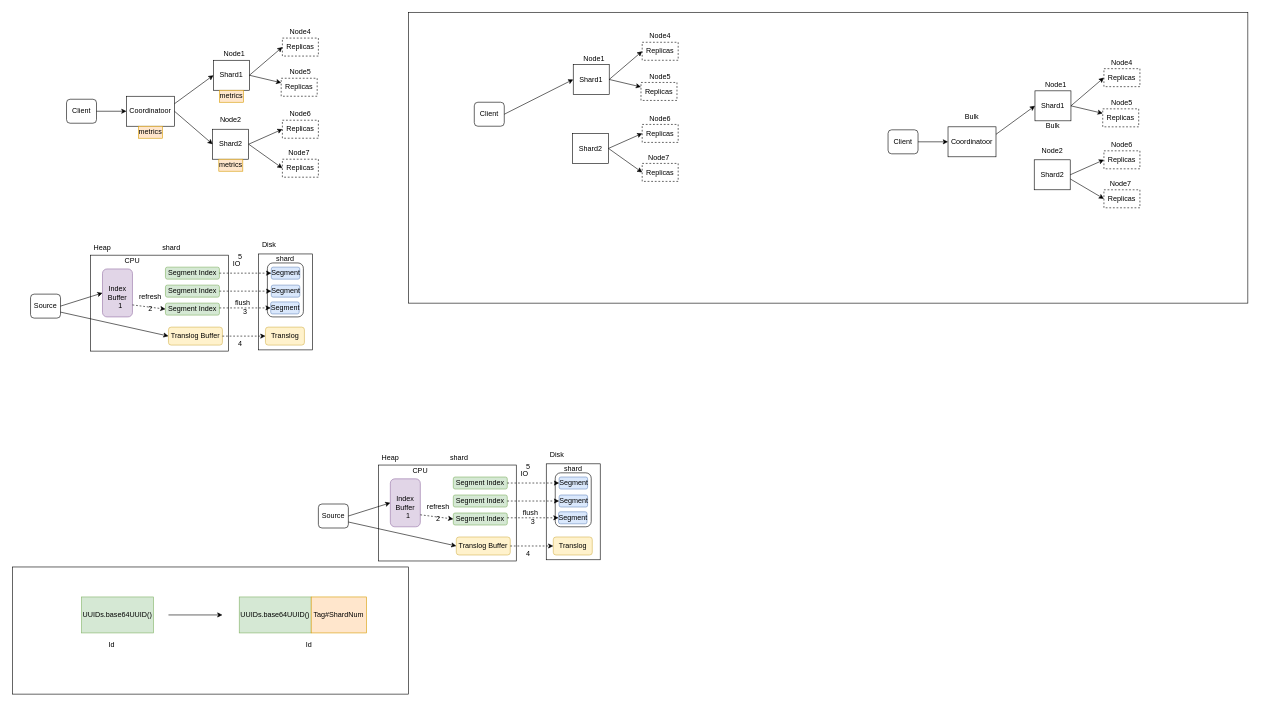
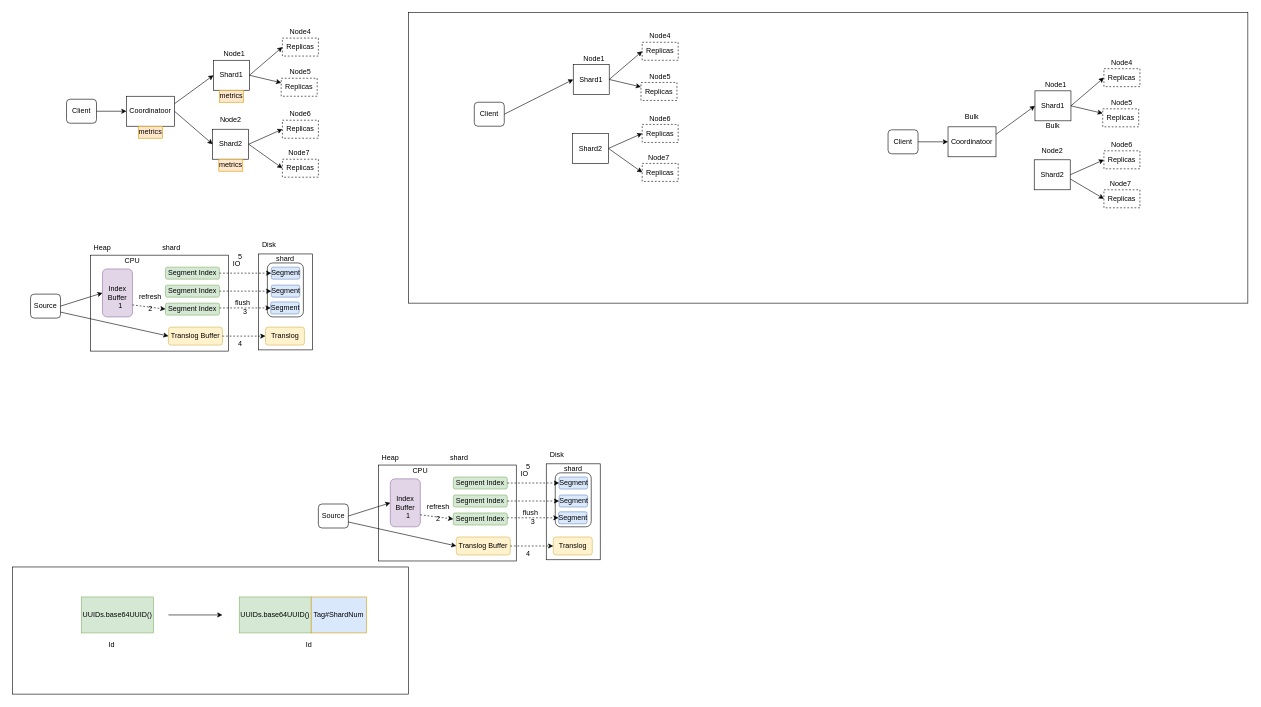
- <mxCell id="137" value="Tag#ShardNum" style="whiteSpace=wrap;html=1;fillColor=#ffe6cc;strokeColor=#d79b00;" vertex="1" parent="1"><mxGeometry x="518" y="995" width="92" height="60" as="geometry" /></mxCell>
+ <mxCell id="137" value="Tag#ShardNum" style="whiteSpace=wrap;html=1;fillColor=#dae8fc;strokeColor=#d79b00;" vertex="1" parent="1"><mxGeometry x="518" y="995" width="92" height="60" as="geometry" /></mxCell>
